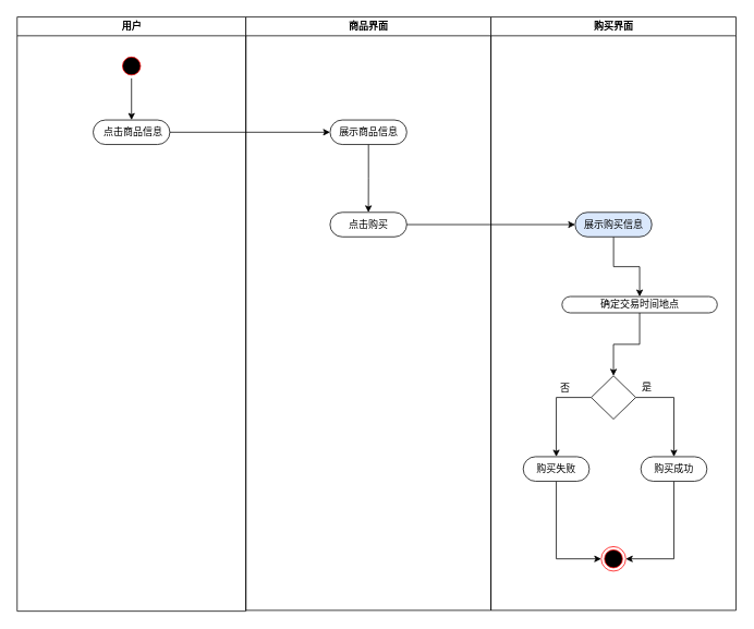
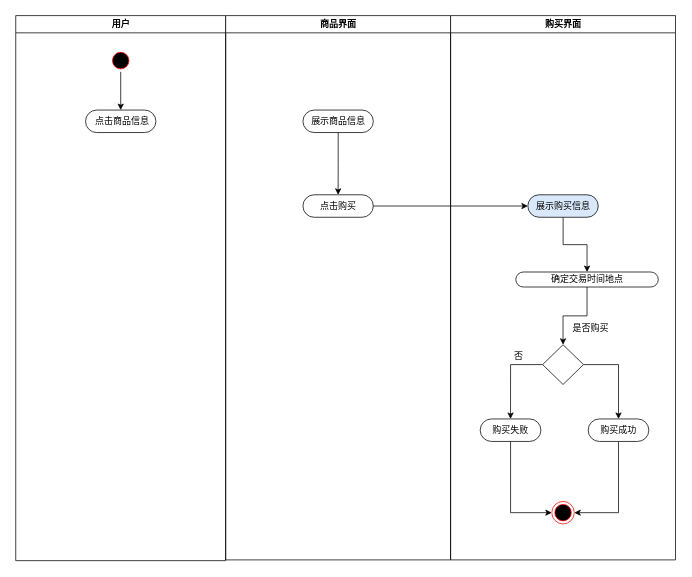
- <mxCell id="26" style="edgeStyle=orthogonalEdgeStyle;rounded=0;orthogonalLoop=1;jettySize=auto;html=1;entryX=0;entryY=0.5;entryDx=0;entryDy=0;" edge="1" parent="1" source="5" target="8"><mxGeometry relative="1" as="geometry" /></mxCell>
+ <mxCell id="18" value="是否购买" style="text;html=1;align=center;verticalAlign=middle;resizable=0;points=[];autosize=1;strokeColor=none;fillColor=none;" vertex="1" parent="10"><mxGeometry x="157.5" y="408" width="58" height="18" as="geometry" /></mxCell>
- <mxCell id="23" value="是" style="text;html=1;align=center;verticalAlign=middle;resizable=0;points=[];autosize=1;strokeColor=none;fillColor=none;" vertex="1" parent="10"><mxGeometry x="179.5" y="444" width="22" height="18" as="geometry" /></mxCell>
